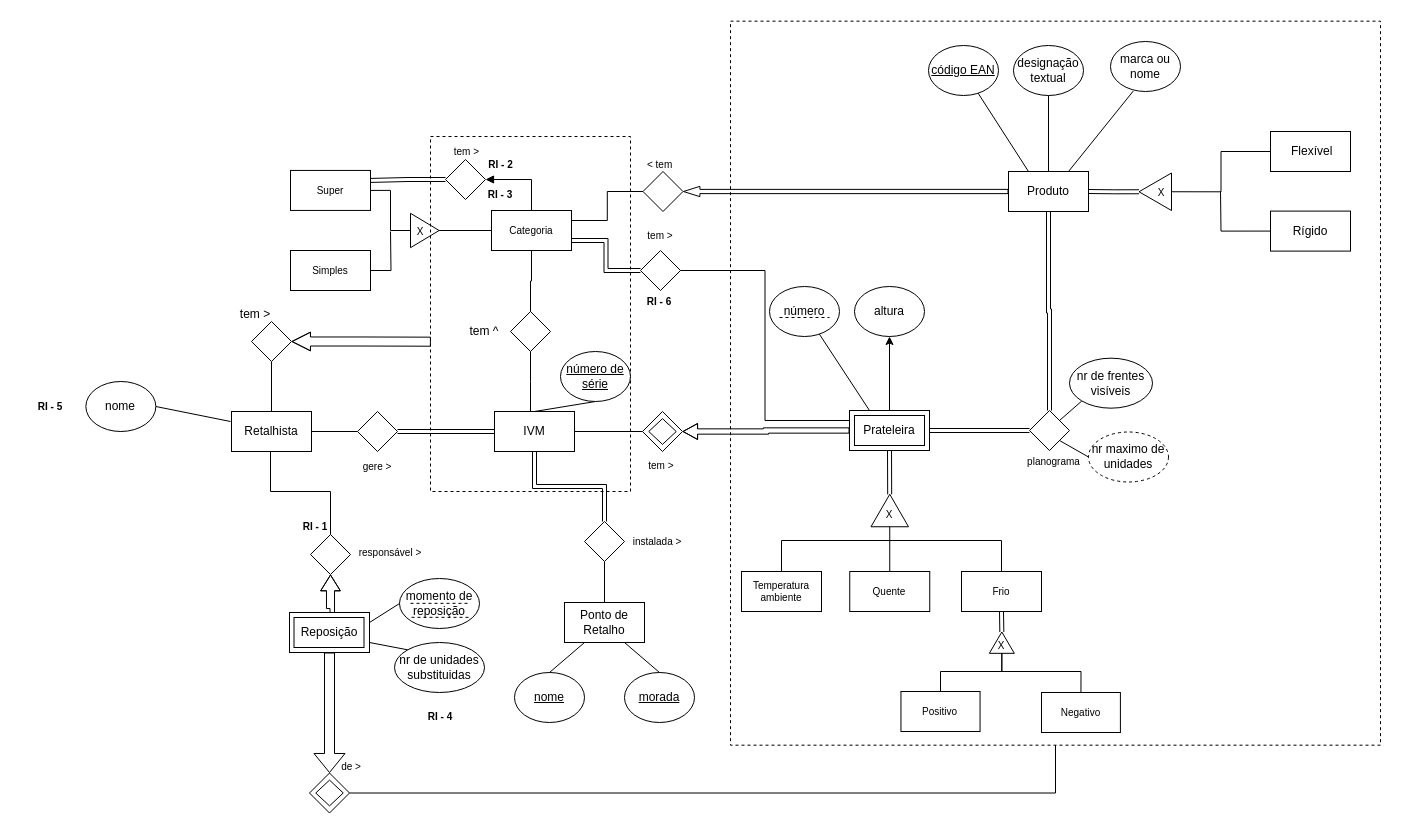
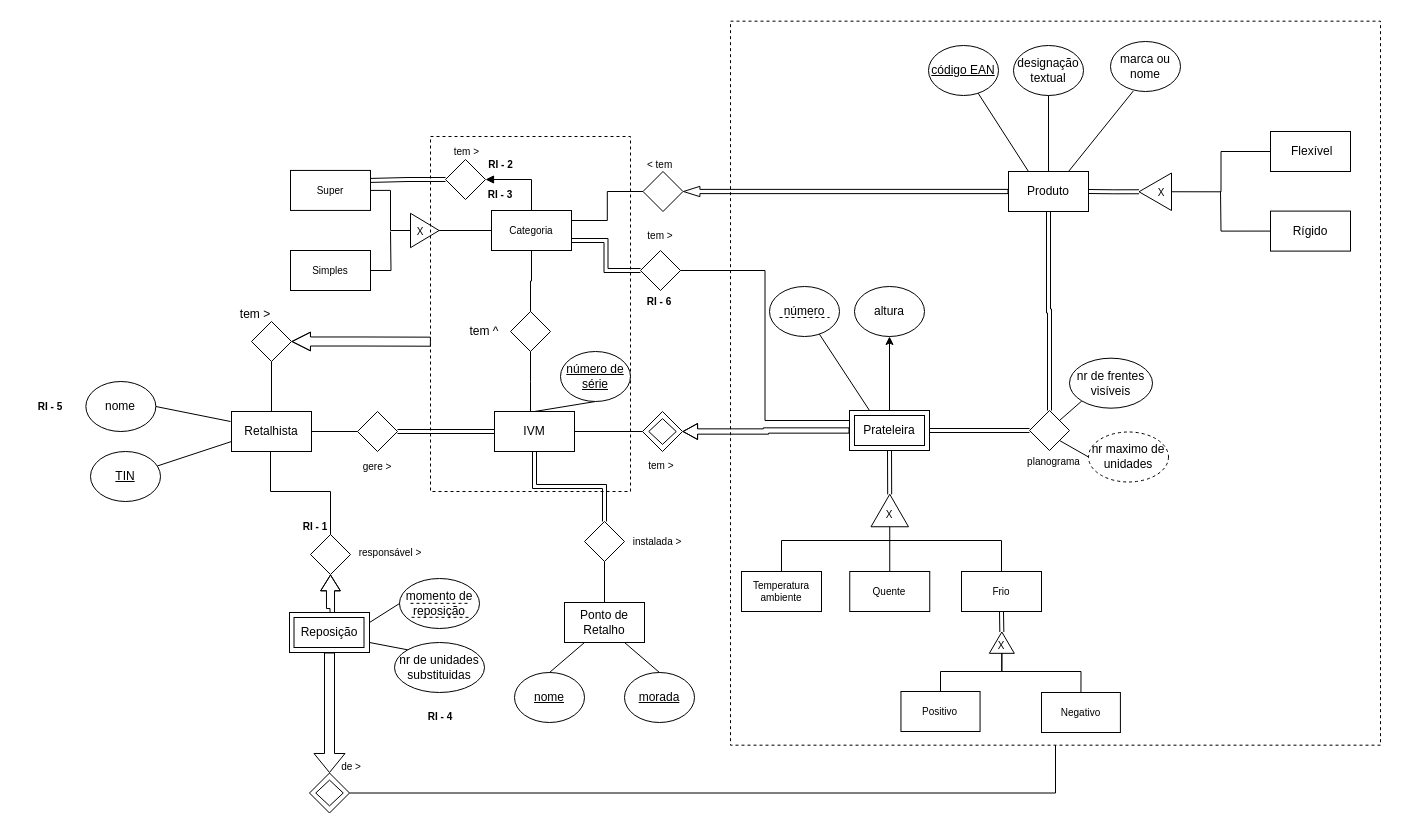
+ <mxCell id="102" value="" style="endArrow=none;html=1;rounded=0;exitX=0;exitY=0.75;exitDx=0;exitDy=0;" parent="1" source="114" target="101" edge="1"><mxGeometry width="50" height="50" relative="1" as="geometry"><mxPoint x="180" y="441" as="sourcePoint" /><mxPoint x="230" y="391" as="targetPoint" /></mxGeometry></mxCell>
+ <mxCell id="101" value="&lt;u&gt;TIN&lt;/u&gt;" style="ellipse;whiteSpace=wrap;html=1;" parent="1" vertex="1"><mxGeometry x="90" y="451" width="70" height="50" as="geometry" /></mxCell>
